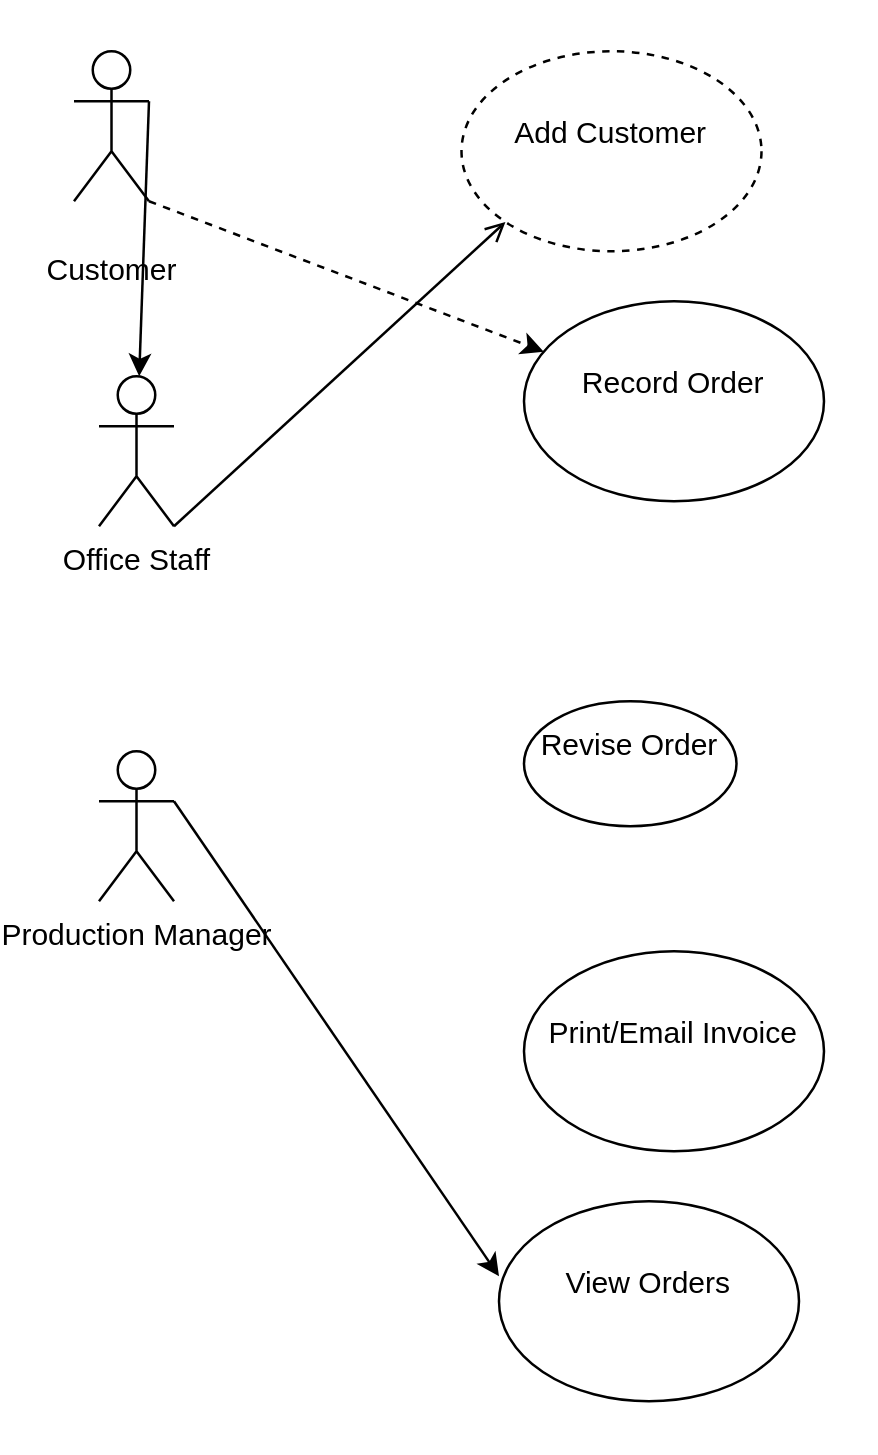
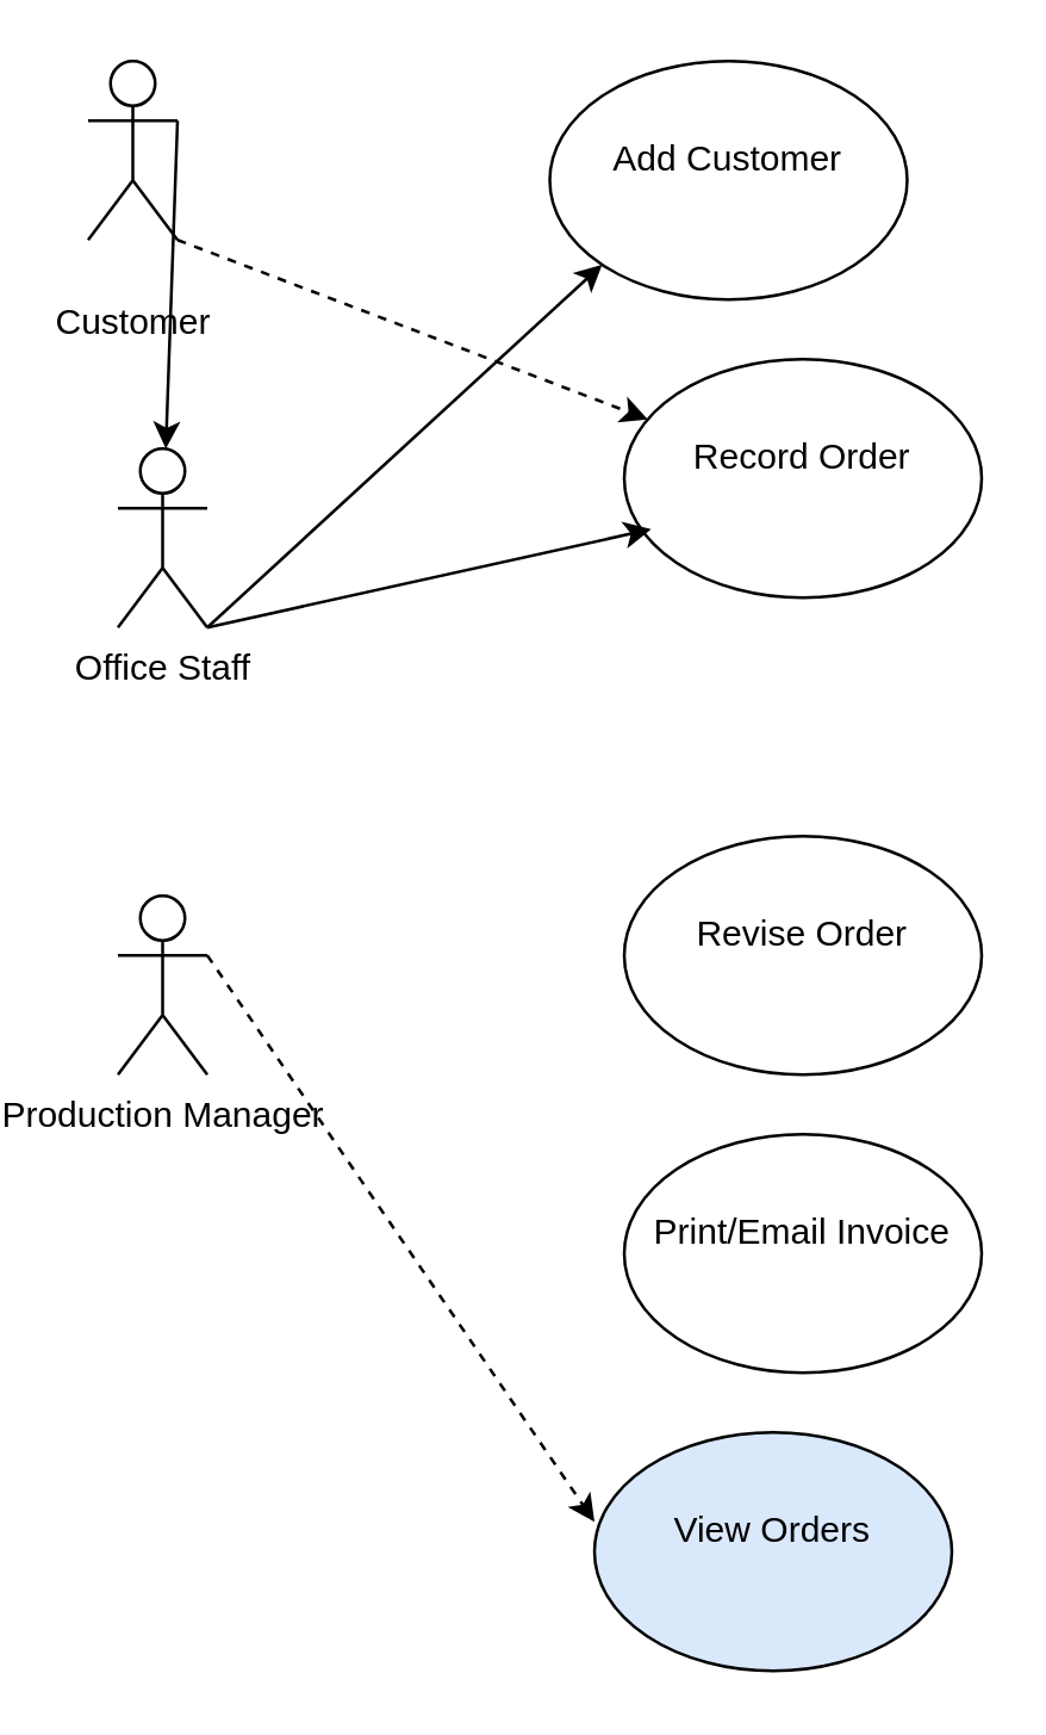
- <mxCell id="5" value="&#10;Add Customer&#10;&#10;" style="ellipse;whiteSpace=wrap;html=1;dashed=1;" vertex="1" parent="1"><mxGeometry x="175" y="20" width="120" height="80" as="geometry" /></mxCell>
+ <mxCell id="5" value="&#10;Add Customer&#10;&#10;" style="ellipse;whiteSpace=wrap;html=1;" vertex="1" parent="1"><mxGeometry x="175" y="20" width="120" height="80" as="geometry" /></mxCell>
- <mxCell id="12" value="" style="endArrow=open;html=1;rounded=0;exitX=1;exitY=1;exitDx=0;exitDy=0;exitPerimeter=0;entryX=0;entryY=1;entryDx=0;entryDy=0;" edge="1" parent="1" source="3" target="5"><mxGeometry width="50" height="50" relative="1" as="geometry"><mxPoint x="80" y="340" as="sourcePoint" /><mxPoint x="210" y="530" as="targetPoint" /></mxGeometry></mxCell>
+ <mxCell id="12" value="" style="endArrow=classic;html=1;rounded=0;exitX=1;exitY=1;exitDx=0;exitDy=0;exitPerimeter=0;entryX=0;entryY=1;entryDx=0;entryDy=0;" edge="1" parent="1" source="3" target="5"><mxGeometry width="50" height="50" relative="1" as="geometry"><mxPoint x="80" y="340" as="sourcePoint" /><mxPoint x="210" y="530" as="targetPoint" /></mxGeometry></mxCell>
+ <mxCell id="14" value="" style="endArrow=classic;html=1;rounded=0;entryX=0.075;entryY=0.713;entryDx=0;entryDy=0;entryPerimeter=0;exitX=1;exitY=1;exitDx=0;exitDy=0;exitPerimeter=0;" edge="1" parent="1" source="3" target="6"><mxGeometry width="50" height="50" relative="1" as="geometry"><mxPoint x="60" y="210" as="sourcePoint" /><mxPoint x="230" y="550" as="targetPoint" /></mxGeometry></mxCell>
- <mxCell id="7" value="&#10;Revise Order&#10;&#10;" style="ellipse;whiteSpace=wrap;html=1;" vertex="1" parent="1"><mxGeometry x="200" y="280" width="85" height="50" as="geometry" /></mxCell>
+ <mxCell id="7" value="&#10;Revise Order&#10;&#10;" style="ellipse;whiteSpace=wrap;html=1;" vertex="1" parent="1"><mxGeometry x="200" y="280" width="120" height="80" as="geometry" /></mxCell>
- <mxCell id="10" value="" style="endArrow=classic;html=1;rounded=0;exitX=1;exitY=0.333;exitDx=0;exitDy=0;exitPerimeter=0;entryX=0;entryY=0.375;entryDx=0;entryDy=0;entryPerimeter=0;" edge="1" parent="1" source="4" target="9"><mxGeometry width="50" height="50" relative="1" as="geometry"><mxPoint x="190" y="310" as="sourcePoint" /><mxPoint x="240" y="260" as="targetPoint" /></mxGeometry></mxCell>
+ <mxCell id="10" value="" style="endArrow=classic;html=1;rounded=0;exitX=1;exitY=0.333;exitDx=0;exitDy=0;exitPerimeter=0;entryX=0;entryY=0.375;entryDx=0;entryDy=0;entryPerimeter=0;dashed=1;" edge="1" parent="1" source="4" target="9"><mxGeometry width="50" height="50" relative="1" as="geometry"><mxPoint x="190" y="310" as="sourcePoint" /><mxPoint x="240" y="260" as="targetPoint" /></mxGeometry></mxCell>
- <mxCell id="9" value="&#10;View Orders&#10;&#10;" style="ellipse;whiteSpace=wrap;html=1;" vertex="1" parent="1"><mxGeometry x="190" y="480" width="120" height="80" as="geometry" /></mxCell>
+ <mxCell id="9" value="&#10;View Orders&#10;&#10;" style="ellipse;whiteSpace=wrap;html=1;fillColor=#dae8fc;" vertex="1" parent="1"><mxGeometry x="190" y="480" width="120" height="80" as="geometry" /></mxCell>
